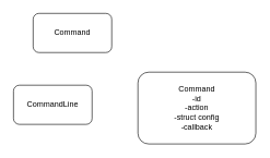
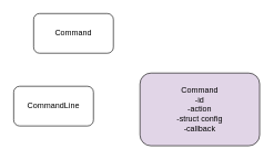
- <mxCell id="4" value="Command&lt;br&gt;-id&lt;br&gt;-action&lt;br&gt;-struct config&lt;br&gt;-callback" style="rounded=1;whiteSpace=wrap;html=1;" vertex="1" parent="1"><mxGeometry x="210" y="110" width="180" height="110" as="geometry" /></mxCell>
+ <mxCell id="4" value="Command&lt;br&gt;-id&lt;br&gt;-action&lt;br&gt;-struct config&lt;br&gt;-callback" style="rounded=1;whiteSpace=wrap;html=1;fillColor=#e1d5e7;" vertex="1" parent="1"><mxGeometry x="210" y="110" width="180" height="110" as="geometry" /></mxCell>
